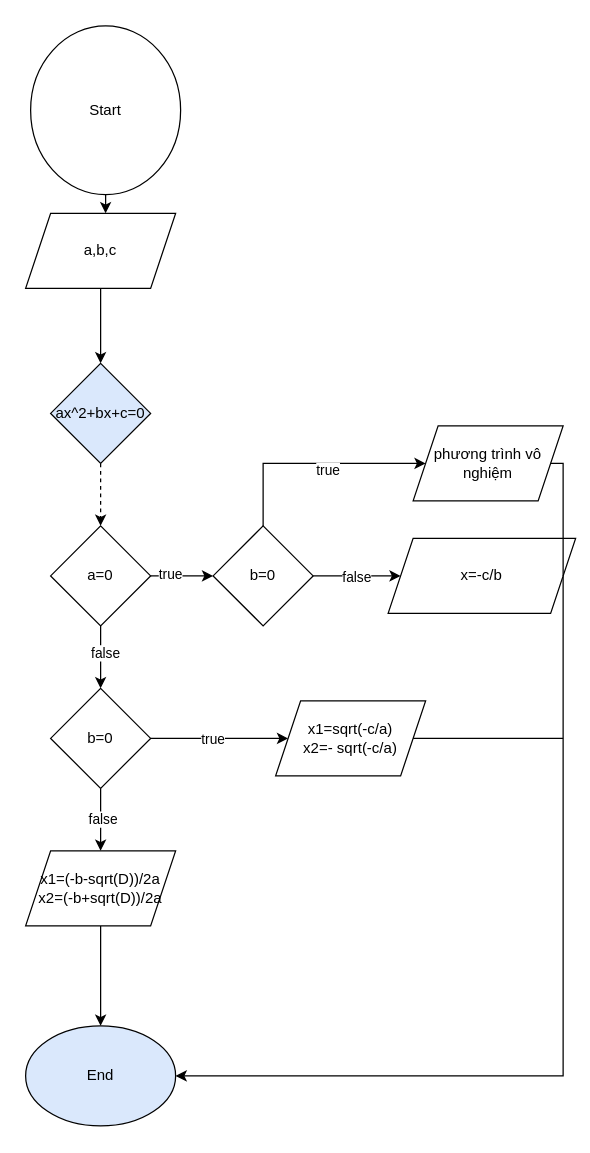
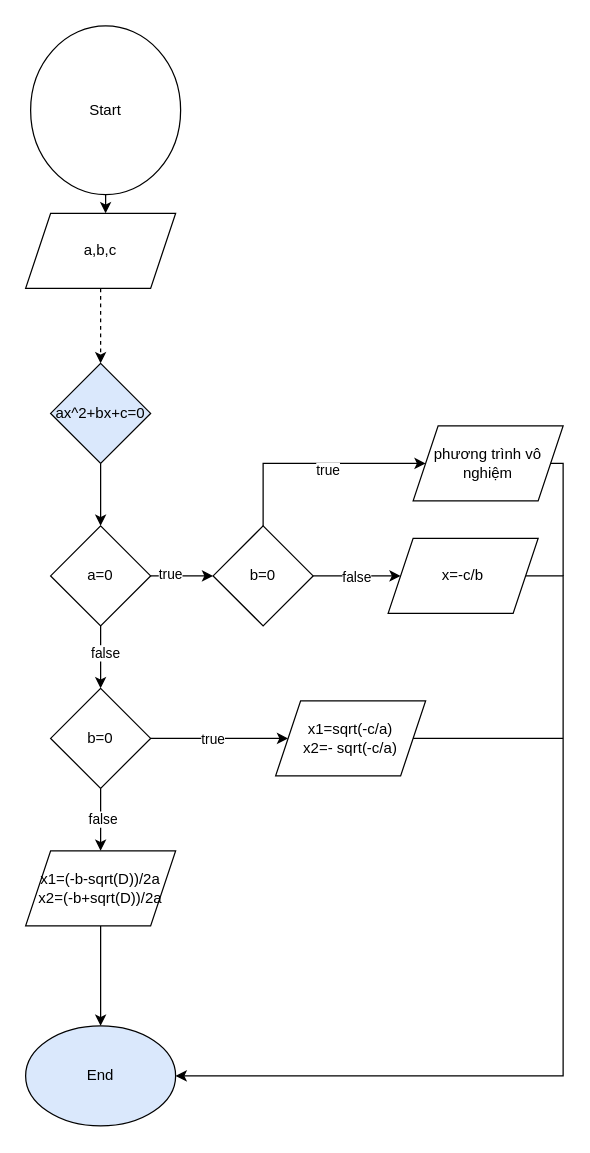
- <mxCell id="4" style="edgeStyle=orthogonalEdgeStyle;rounded=0;orthogonalLoop=1;jettySize=auto;html=1;exitX=0.5;exitY=1;exitDx=0;exitDy=0;entryX=0.5;entryY=0;entryDx=0;entryDy=0;" parent="1" source="5" target="7" edge="1"><mxGeometry relative="1" as="geometry" /></mxCell>
+ <mxCell id="4" style="edgeStyle=orthogonalEdgeStyle;rounded=0;orthogonalLoop=1;jettySize=auto;html=1;exitX=0.5;exitY=1;exitDx=0;exitDy=0;entryX=0.5;entryY=0;entryDx=0;entryDy=0;dashed=1;" parent="1" source="5" target="7" edge="1"><mxGeometry relative="1" as="geometry" /></mxCell>
- <mxCell id="6" style="edgeStyle=orthogonalEdgeStyle;rounded=0;orthogonalLoop=1;jettySize=auto;html=1;exitX=0.5;exitY=1;exitDx=0;exitDy=0;entryX=0.5;entryY=0;entryDx=0;entryDy=0;dashed=1;" parent="1" source="7" target="12" edge="1"><mxGeometry relative="1" as="geometry" /></mxCell>
+ <mxCell id="6" style="edgeStyle=orthogonalEdgeStyle;rounded=0;orthogonalLoop=1;jettySize=auto;html=1;exitX=0.5;exitY=1;exitDx=0;exitDy=0;entryX=0.5;entryY=0;entryDx=0;entryDy=0;" parent="1" source="7" target="12" edge="1"><mxGeometry relative="1" as="geometry" /></mxCell>
- <mxCell id="14" value="x=-c/b" style="shape=parallelogram;perimeter=parallelogramPerimeter;whiteSpace=wrap;html=1;fixedSize=1;" parent="1" vertex="1"><mxGeometry x="310" y="430" width="150" height="60" as="geometry" /></mxCell>
+ <mxCell id="14" value="x=-c/b" style="shape=parallelogram;perimeter=parallelogramPerimeter;whiteSpace=wrap;html=1;fixedSize=1;" parent="1" vertex="1"><mxGeometry x="310" y="430" width="120" height="60" as="geometry" /></mxCell>
